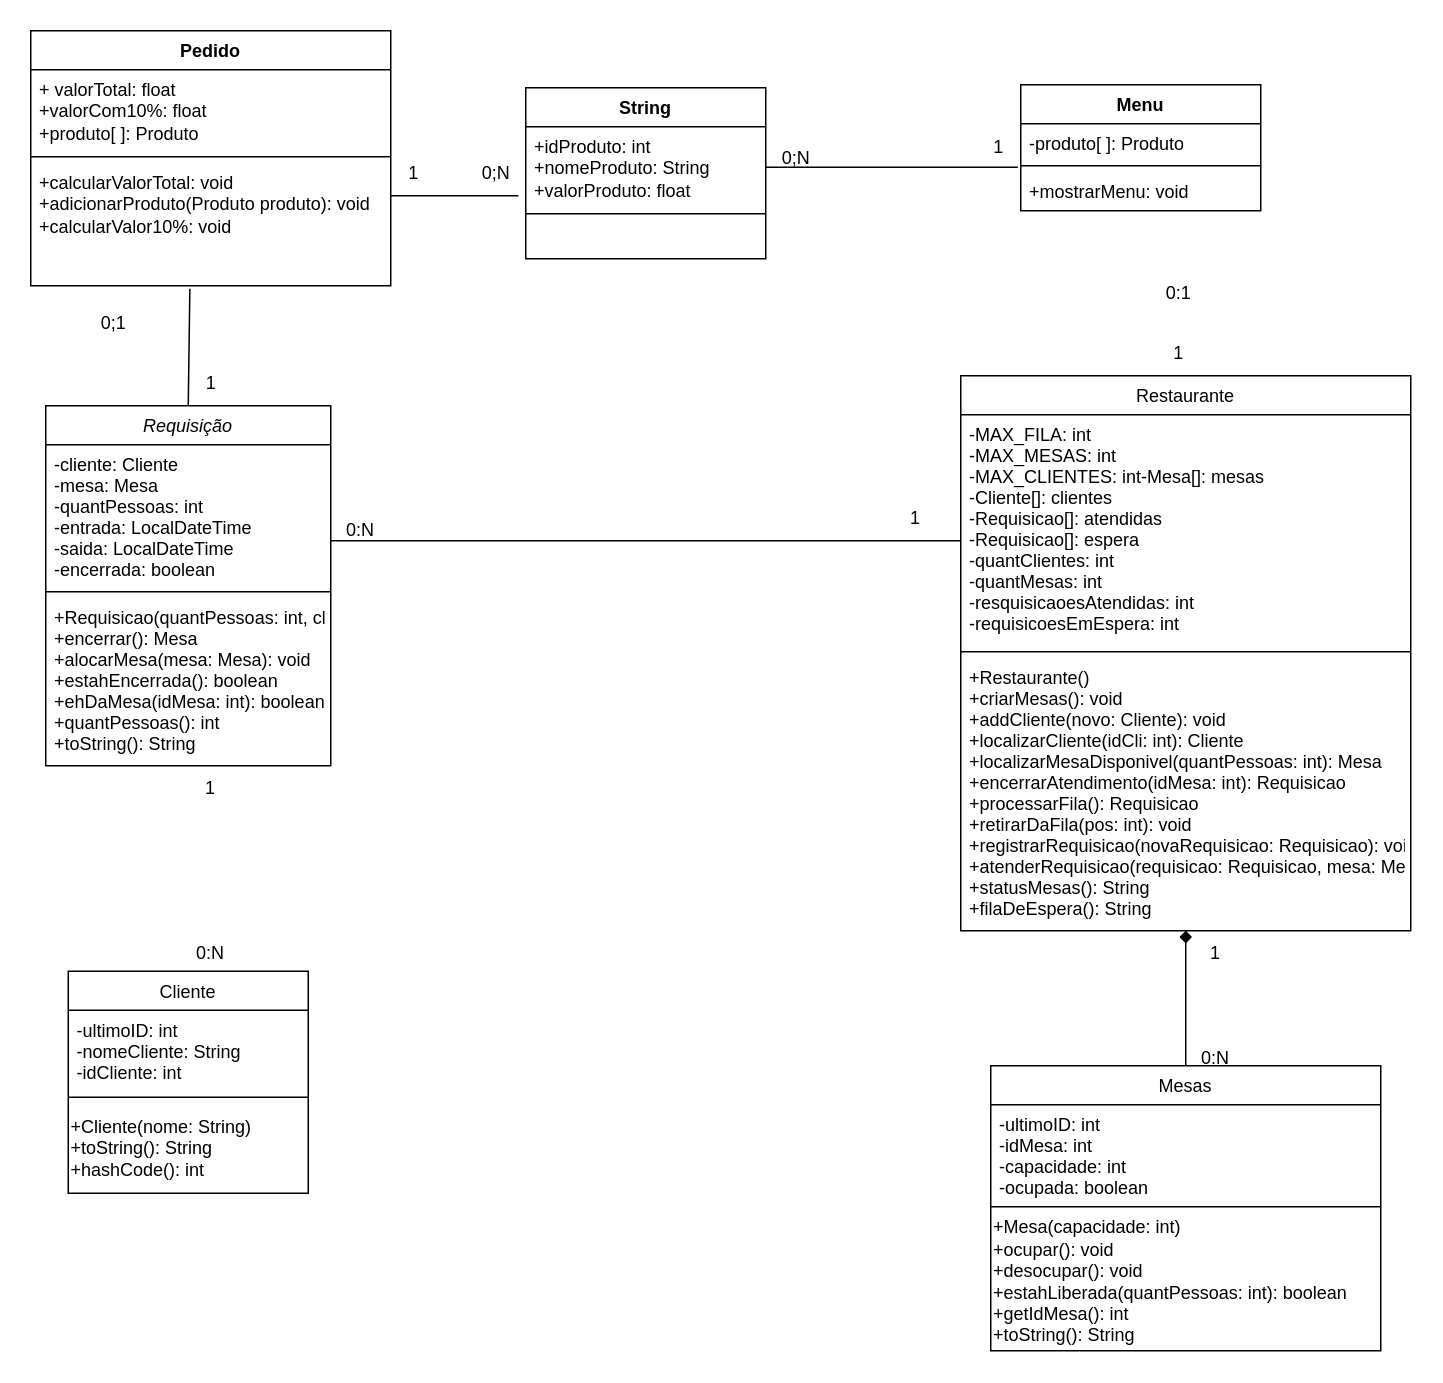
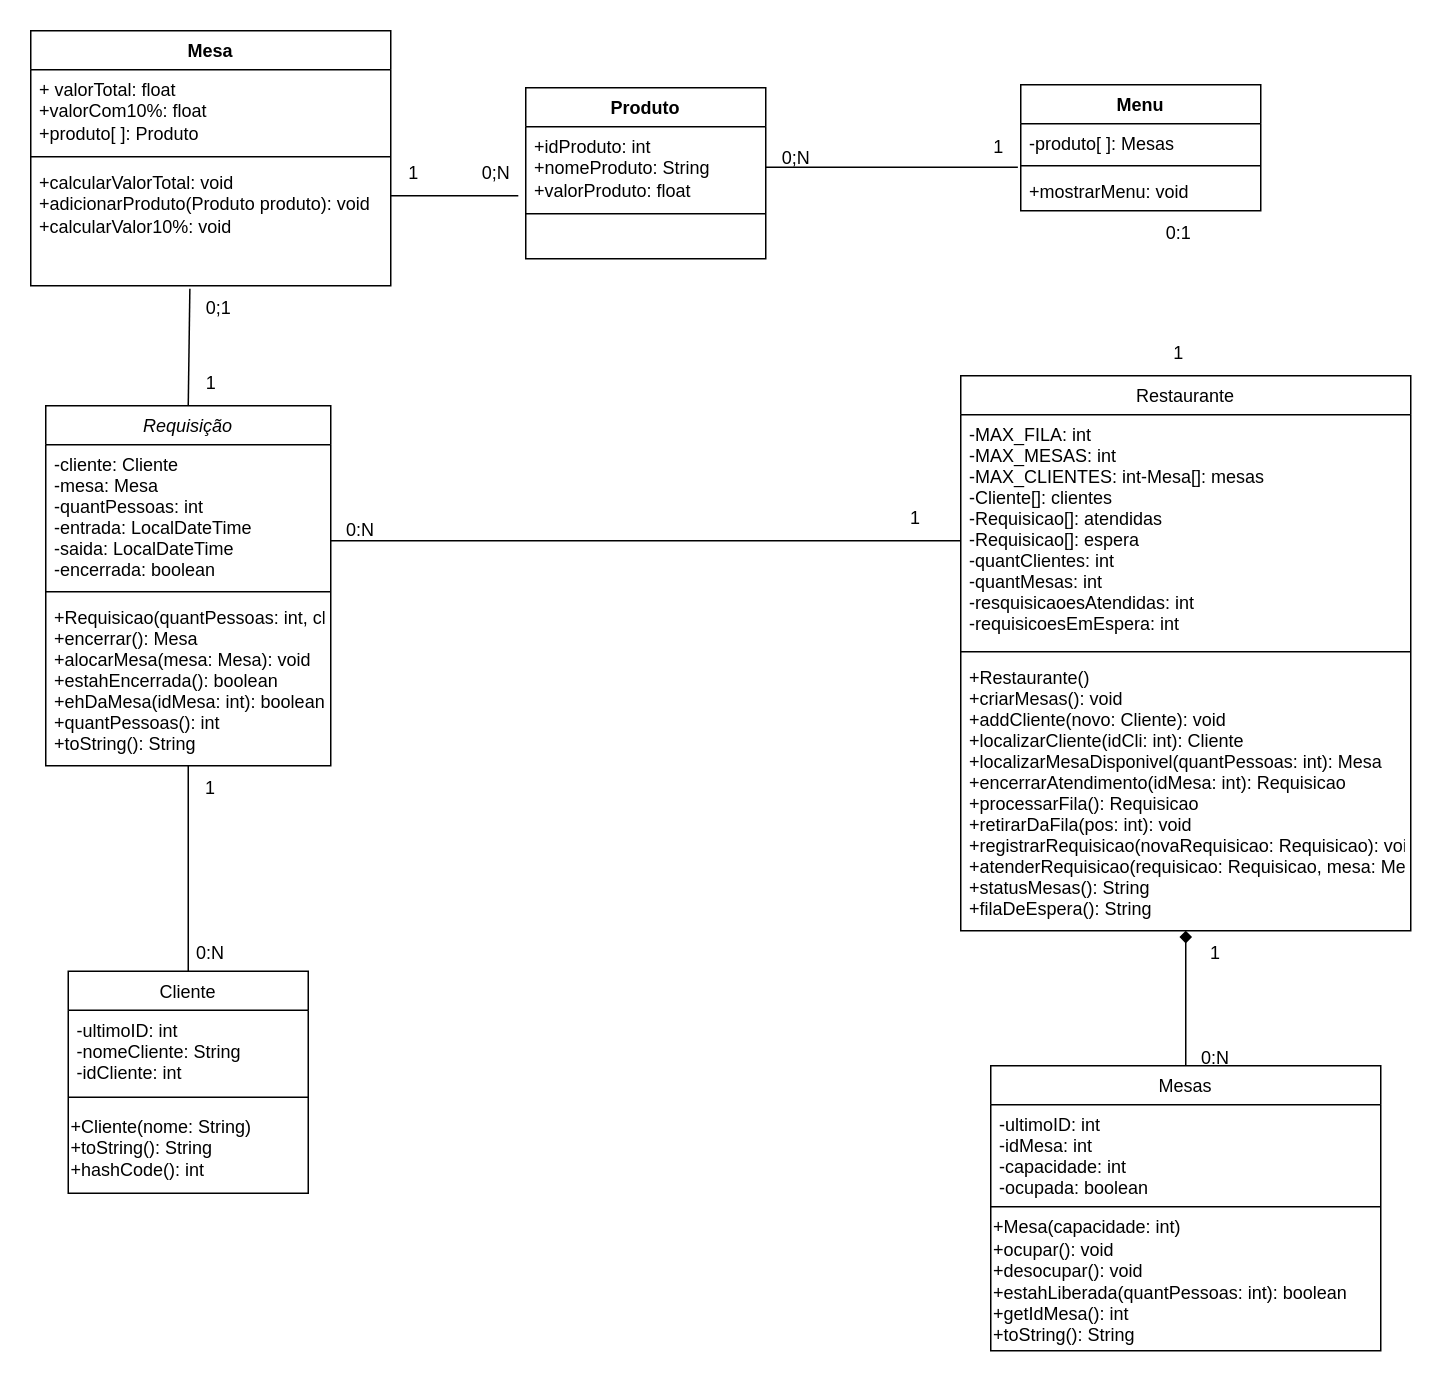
- <mxCell id="27" value="Pedido" style="swimlane;fontStyle=1;align=center;verticalAlign=top;childLayout=stackLayout;horizontal=1;startSize=26;horizontalStack=0;resizeParent=1;resizeParentMax=0;resizeLast=0;collapsible=1;marginBottom=0;whiteSpace=wrap;html=1;" parent="1" vertex="1"><mxGeometry x="20" y="20" width="240" height="170" as="geometry" /></mxCell>
+ <mxCell id="27" value="Mesa" style="swimlane;fontStyle=1;align=center;verticalAlign=top;childLayout=stackLayout;horizontal=1;startSize=26;horizontalStack=0;resizeParent=1;resizeParentMax=0;resizeLast=0;collapsible=1;marginBottom=0;whiteSpace=wrap;html=1;" parent="1" vertex="1"><mxGeometry x="20" y="20" width="240" height="170" as="geometry" /></mxCell>
- <mxCell id="31" value="String" style="swimlane;fontStyle=1;align=center;verticalAlign=top;childLayout=stackLayout;horizontal=1;startSize=26;horizontalStack=0;resizeParent=1;resizeParentMax=0;resizeLast=0;collapsible=1;marginBottom=0;whiteSpace=wrap;html=1;" parent="1" vertex="1"><mxGeometry x="350" y="58" width="160" height="114" as="geometry" /></mxCell>
+ <mxCell id="31" value="Produto" style="swimlane;fontStyle=1;align=center;verticalAlign=top;childLayout=stackLayout;horizontal=1;startSize=26;horizontalStack=0;resizeParent=1;resizeParentMax=0;resizeLast=0;collapsible=1;marginBottom=0;whiteSpace=wrap;html=1;" parent="1" vertex="1"><mxGeometry x="350" y="58" width="160" height="114" as="geometry" /></mxCell>
- <mxCell id="36" value="-produto[ ]: Produto" style="text;strokeColor=none;fillColor=none;align=left;verticalAlign=top;spacingLeft=4;spacingRight=4;overflow=hidden;rotatable=0;points=[[0,0.5],[1,0.5]];portConstraint=eastwest;whiteSpace=wrap;html=1;" parent="35" vertex="1"><mxGeometry y="26" width="160" height="24" as="geometry" /></mxCell>
+ <mxCell id="36" value="-produto[ ]: Mesas" style="text;strokeColor=none;fillColor=none;align=left;verticalAlign=top;spacingLeft=4;spacingRight=4;overflow=hidden;rotatable=0;points=[[0,0.5],[1,0.5]];portConstraint=eastwest;whiteSpace=wrap;html=1;" parent="35" vertex="1"><mxGeometry y="26" width="160" height="24" as="geometry" /></mxCell>
- <mxCell id="43" value="0:1" style="text;html=1;align=center;verticalAlign=middle;resizable=0;points=[];autosize=1;strokeColor=none;fillColor=none;" parent="1" vertex="1"><mxGeometry x="765" y="180" width="40" height="30" as="geometry" /></mxCell>
+ <mxCell id="43" value="0:1" style="text;html=1;align=center;verticalAlign=middle;resizable=0;points=[];autosize=1;strokeColor=none;fillColor=none;" parent="1" vertex="1"><mxGeometry x="765" y="140" width="40" height="30" as="geometry" /></mxCell>
- <mxCell id="49" value="0;1" style="text;html=1;align=center;verticalAlign=middle;resizable=0;points=[];autosize=1;strokeColor=none;fillColor=none;" parent="1" vertex="1"><mxGeometry x="55" y="200" width="40" height="30" as="geometry" /></mxCell>
+ <mxCell id="49" value="0;1" style="text;html=1;align=center;verticalAlign=middle;resizable=0;points=[];autosize=1;strokeColor=none;fillColor=none;" parent="1" vertex="1"><mxGeometry x="125" y="190" width="40" height="30" as="geometry" /></mxCell>
+ <mxCell id="18" value="" style="endArrow=none;html=1;rounded=0;exitX=0.5;exitY=0;exitDx=0;exitDy=0;entryX=0.5;entryY=1;entryDx=0;entryDy=0;" parent="1" source="10" target="2" edge="1"><mxGeometry width="50" height="50" relative="1" as="geometry"><mxPoint x="80" y="524" as="sourcePoint" /><mxPoint x="130" y="474" as="targetPoint" /></mxGeometry></mxCell>
